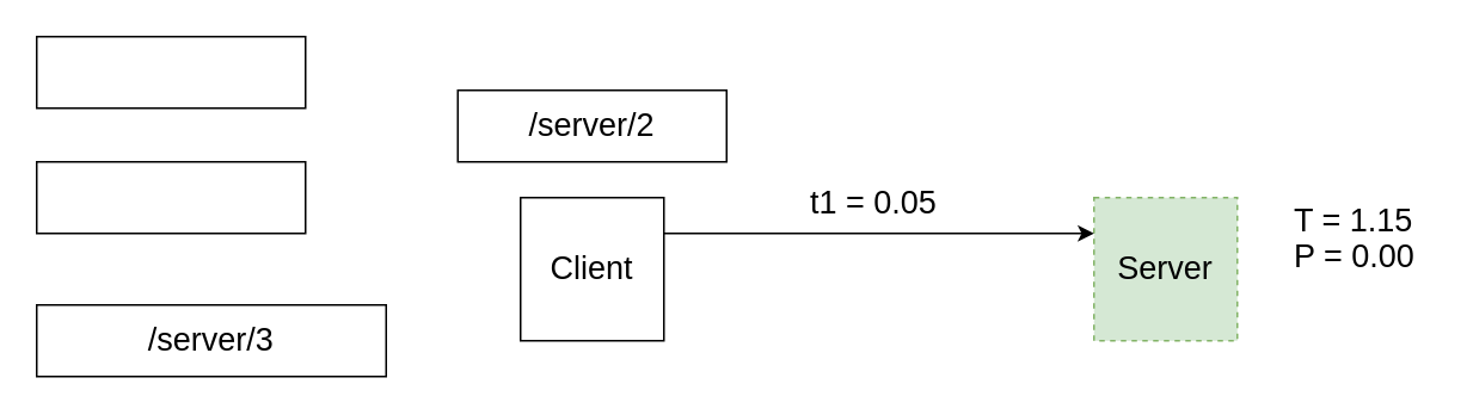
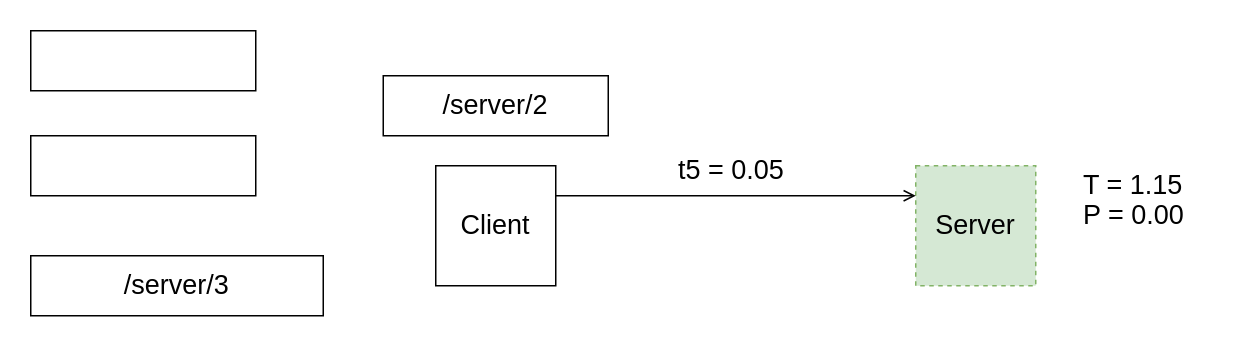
- <mxCell id="7" value="&lt;font style=&quot;font-size: 18px&quot;&gt;t1 = 0.05&lt;/font&gt;" style="text;html=1;resizable=0;points=[];autosize=1;align=left;verticalAlign=top;spacingTop=-4;" parent="1" vertex="1"><mxGeometry x="450" y="100" width="90" height="20" as="geometry" /></mxCell>
+ <mxCell id="7" value="&lt;font style=&quot;font-size: 18px&quot;&gt;t5 = 0.05&lt;/font&gt;" style="text;html=1;resizable=0;points=[];autosize=1;align=left;verticalAlign=top;spacingTop=-4;" parent="1" vertex="1"><mxGeometry x="450" y="100" width="90" height="20" as="geometry" /></mxCell>
- <mxCell id="6" value="" style="endArrow=classic;html=1;exitX=1;exitY=0.25;exitDx=0;exitDy=0;entryX=0;entryY=0.25;entryDx=0;entryDy=0;" parent="1" source="4" target="5" edge="1"><mxGeometry width="50" height="50" relative="1" as="geometry"><mxPoint x="410" y="170" as="sourcePoint" /><mxPoint x="460" y="120" as="targetPoint" /></mxGeometry></mxCell>
+ <mxCell id="6" value="" style="endArrow=open;html=1;exitX=1;exitY=0.25;exitDx=0;exitDy=0;entryX=0;entryY=0.25;entryDx=0;entryDy=0;" parent="1" source="4" target="5" edge="1"><mxGeometry width="50" height="50" relative="1" as="geometry"><mxPoint x="410" y="170" as="sourcePoint" /><mxPoint x="460" y="120" as="targetPoint" /></mxGeometry></mxCell>
